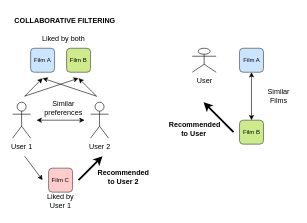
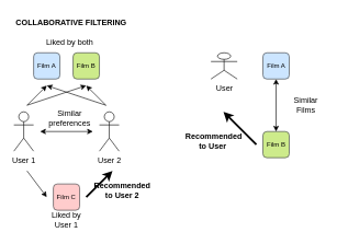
- <mxCell id="17" value="&lt;b&gt;Recommended to User 2&lt;/b&gt;" style="text;html=1;align=center;verticalAlign=middle;whiteSpace=wrap;rounded=0;" parent="1" vertex="1"><mxGeometry x="170" y="280" width="70" height="30" as="geometry" /></mxCell>
+ <mxCell id="17" value="&lt;b&gt;Recommended to User 2&lt;/b&gt;" style="text;html=1;align=center;verticalAlign=middle;whiteSpace=wrap;rounded=0;" parent="1" vertex="1"><mxGeometry x="150" y="275" width="70" height="30" as="geometry" /></mxCell>
